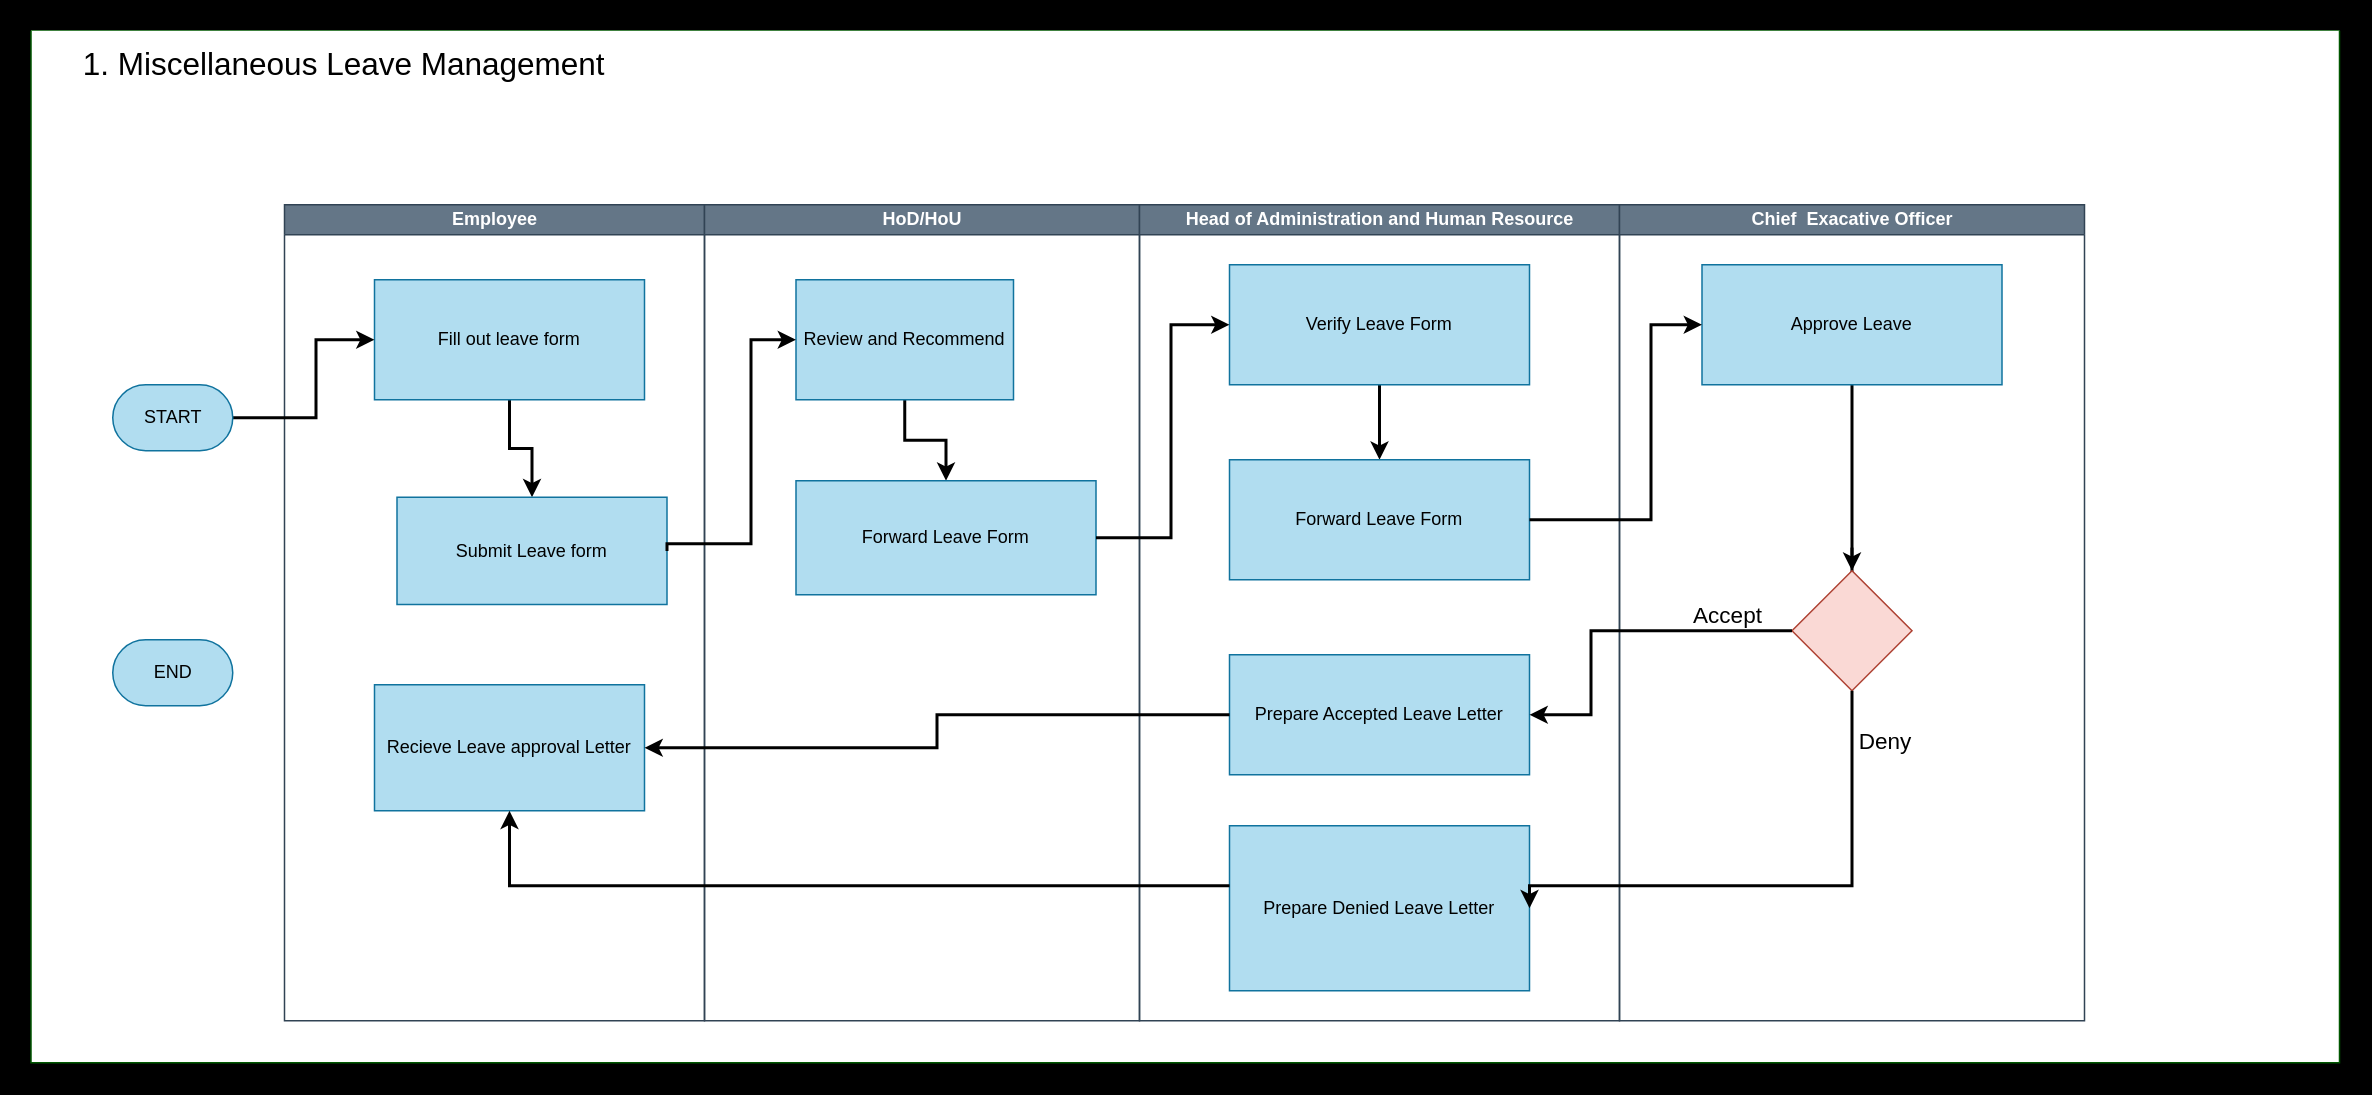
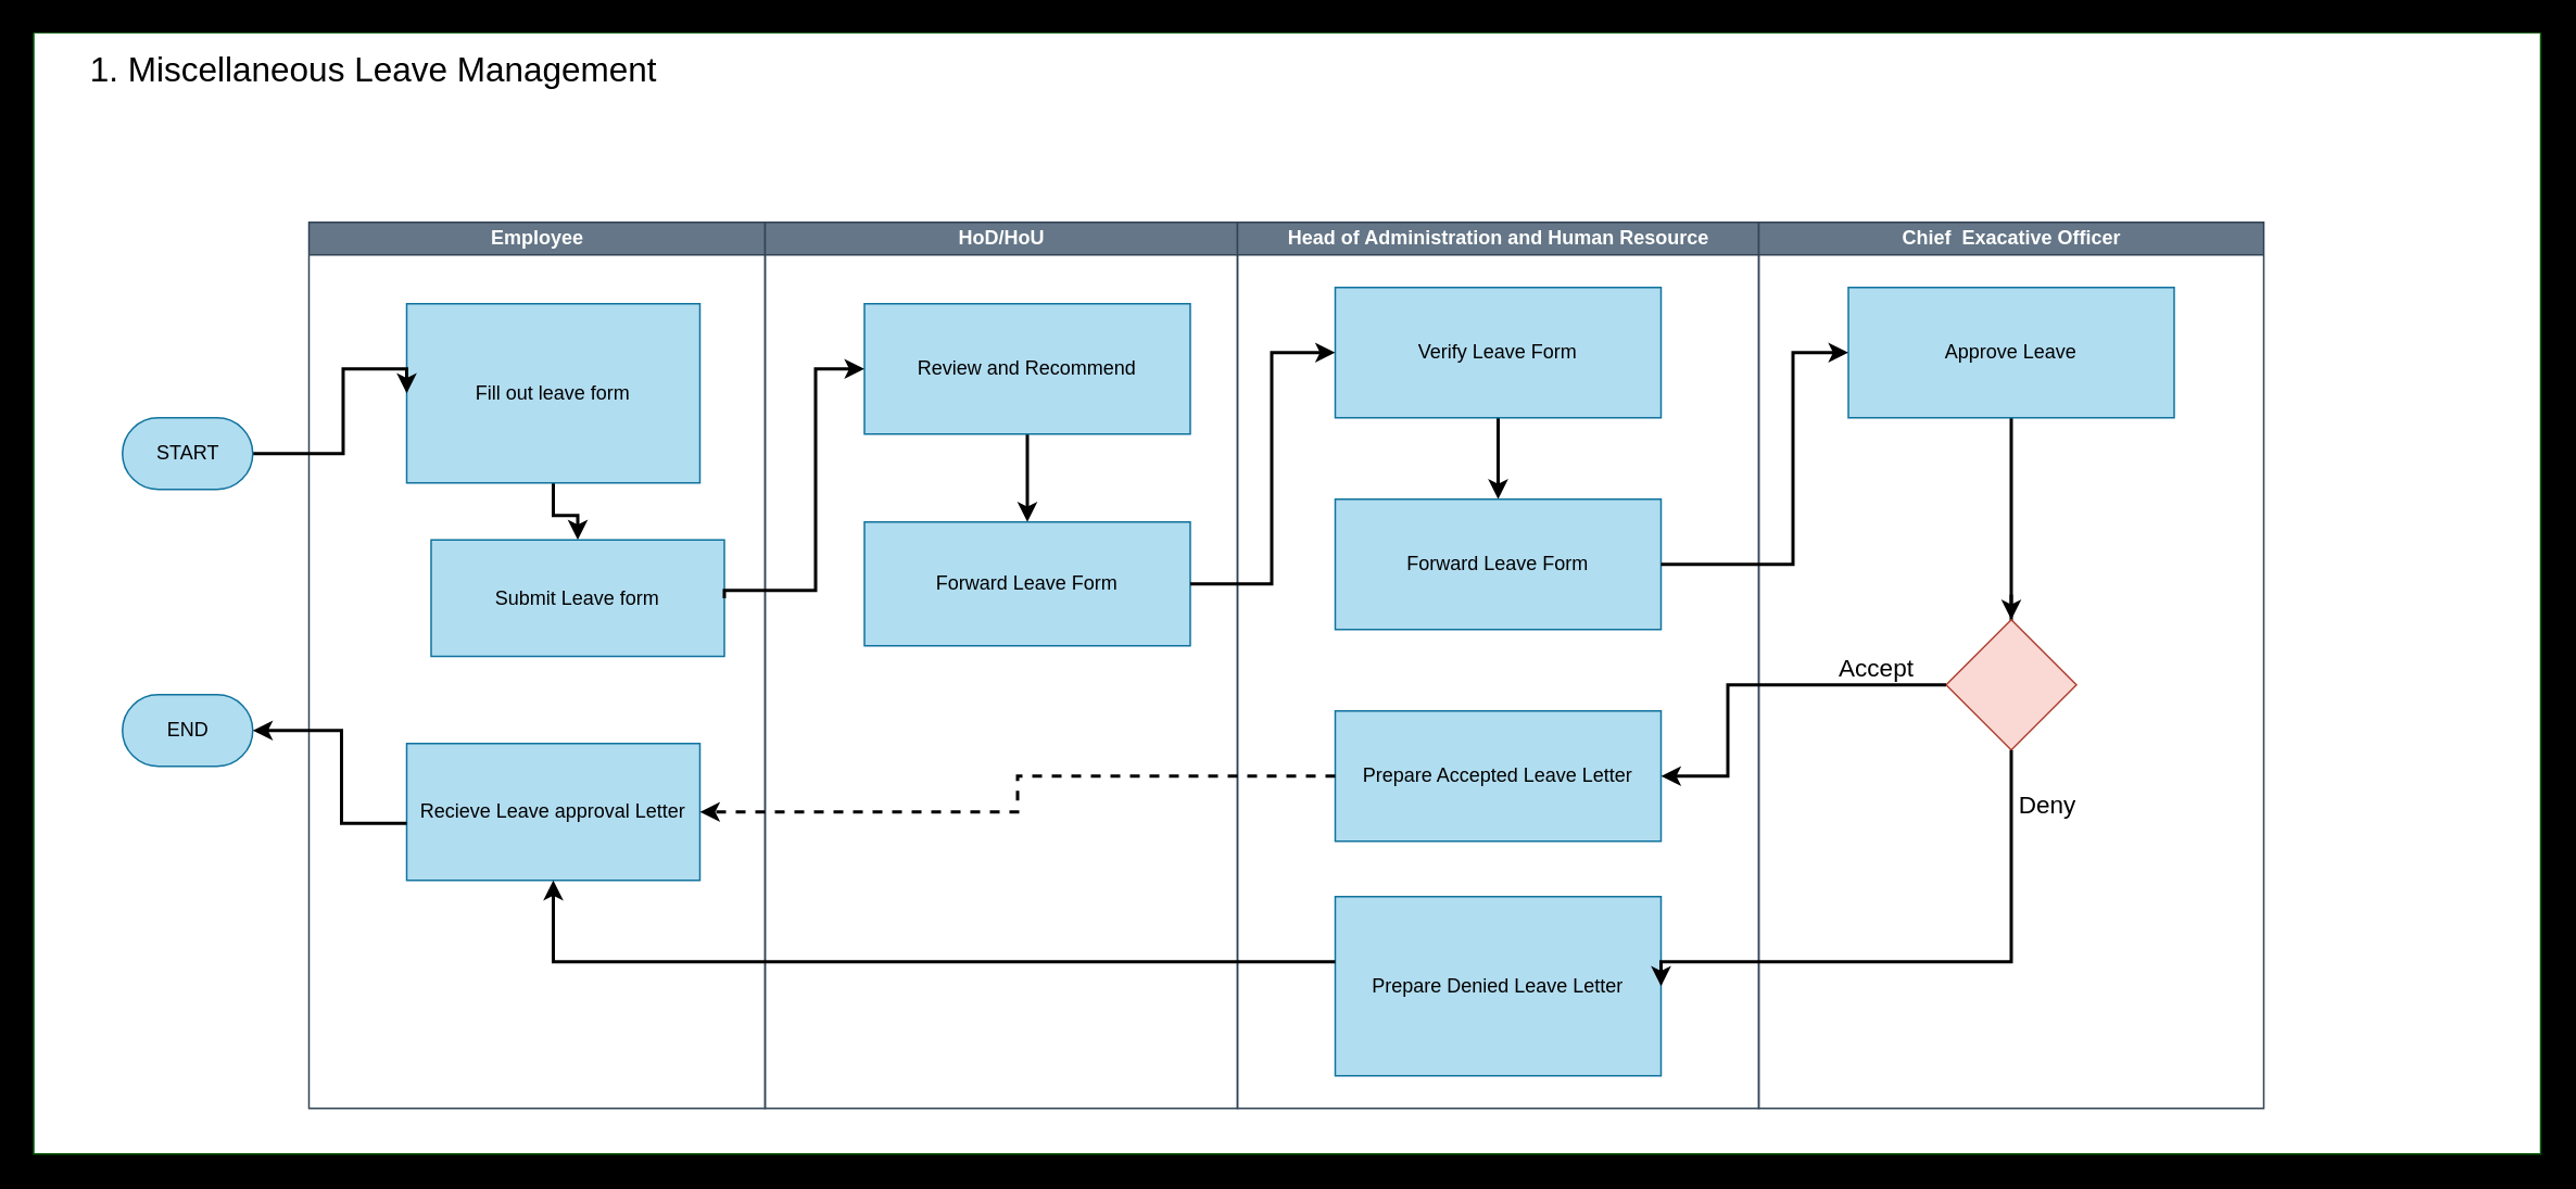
- <mxCell id="7" value="&lt;font color=&quot;#000000&quot;&gt;Fill out leave form&lt;/font&gt;" style="whiteSpace=wrap;html=1;rounded=0;fillStyle=auto;fillColor=#b1ddf0;strokeColor=#10739e;" parent="5" vertex="1"><mxGeometry x="60" y="50" width="180" height="80" as="geometry" /></mxCell>
+ <mxCell id="7" value="&lt;font color=&quot;#000000&quot;&gt;Fill out leave form&lt;/font&gt;" style="whiteSpace=wrap;html=1;rounded=0;fillStyle=auto;fillColor=#b1ddf0;strokeColor=#10739e;" parent="5" vertex="1"><mxGeometry x="60" y="50" width="180" height="110" as="geometry" /></mxCell>
- <mxCell id="12" value="&lt;font color=&quot;#000000&quot;&gt;Review and Recommend&lt;/font&gt;" style="rounded=0;whiteSpace=wrap;html=1;fillStyle=auto;fillColor=#b1ddf0;strokeColor=#10739e;" parent="10" vertex="1"><mxGeometry x="61" y="50" width="145" height="80" as="geometry" /></mxCell>
+ <mxCell id="12" value="&lt;font color=&quot;#000000&quot;&gt;Review and Recommend&lt;/font&gt;" style="rounded=0;whiteSpace=wrap;html=1;fillStyle=auto;fillColor=#b1ddf0;strokeColor=#10739e;" parent="10" vertex="1"><mxGeometry x="61" y="50" width="200" height="80" as="geometry" /></mxCell>
+ <mxCell id="35" style="edgeStyle=orthogonalEdgeStyle;orthogonalLoop=1;jettySize=auto;html=1;entryX=1;entryY=0.5;entryDx=0;entryDy=0;entryPerimeter=0;rounded=0;strokeWidth=2;strokeColor=#000000;" parent="2" source="9" target="34" edge="1"><mxGeometry relative="1" as="geometry"><Array as="points"><mxPoint x="189" y="485" /><mxPoint x="189" y="428" /></Array></mxGeometry></mxCell>
- <mxCell id="26" style="edgeStyle=orthogonalEdgeStyle;orthogonalLoop=1;jettySize=auto;html=1;strokeWidth=2;strokeColor=#000000;rounded=0;" parent="4" source="18" target="9" edge="1"><mxGeometry relative="1" as="geometry" /></mxCell>
+ <mxCell id="26" style="edgeStyle=orthogonalEdgeStyle;orthogonalLoop=1;jettySize=auto;html=1;strokeWidth=2;strokeColor=#000000;rounded=0;dashed=1;" parent="4" source="18" target="9" edge="1"><mxGeometry relative="1" as="geometry" /></mxCell>
